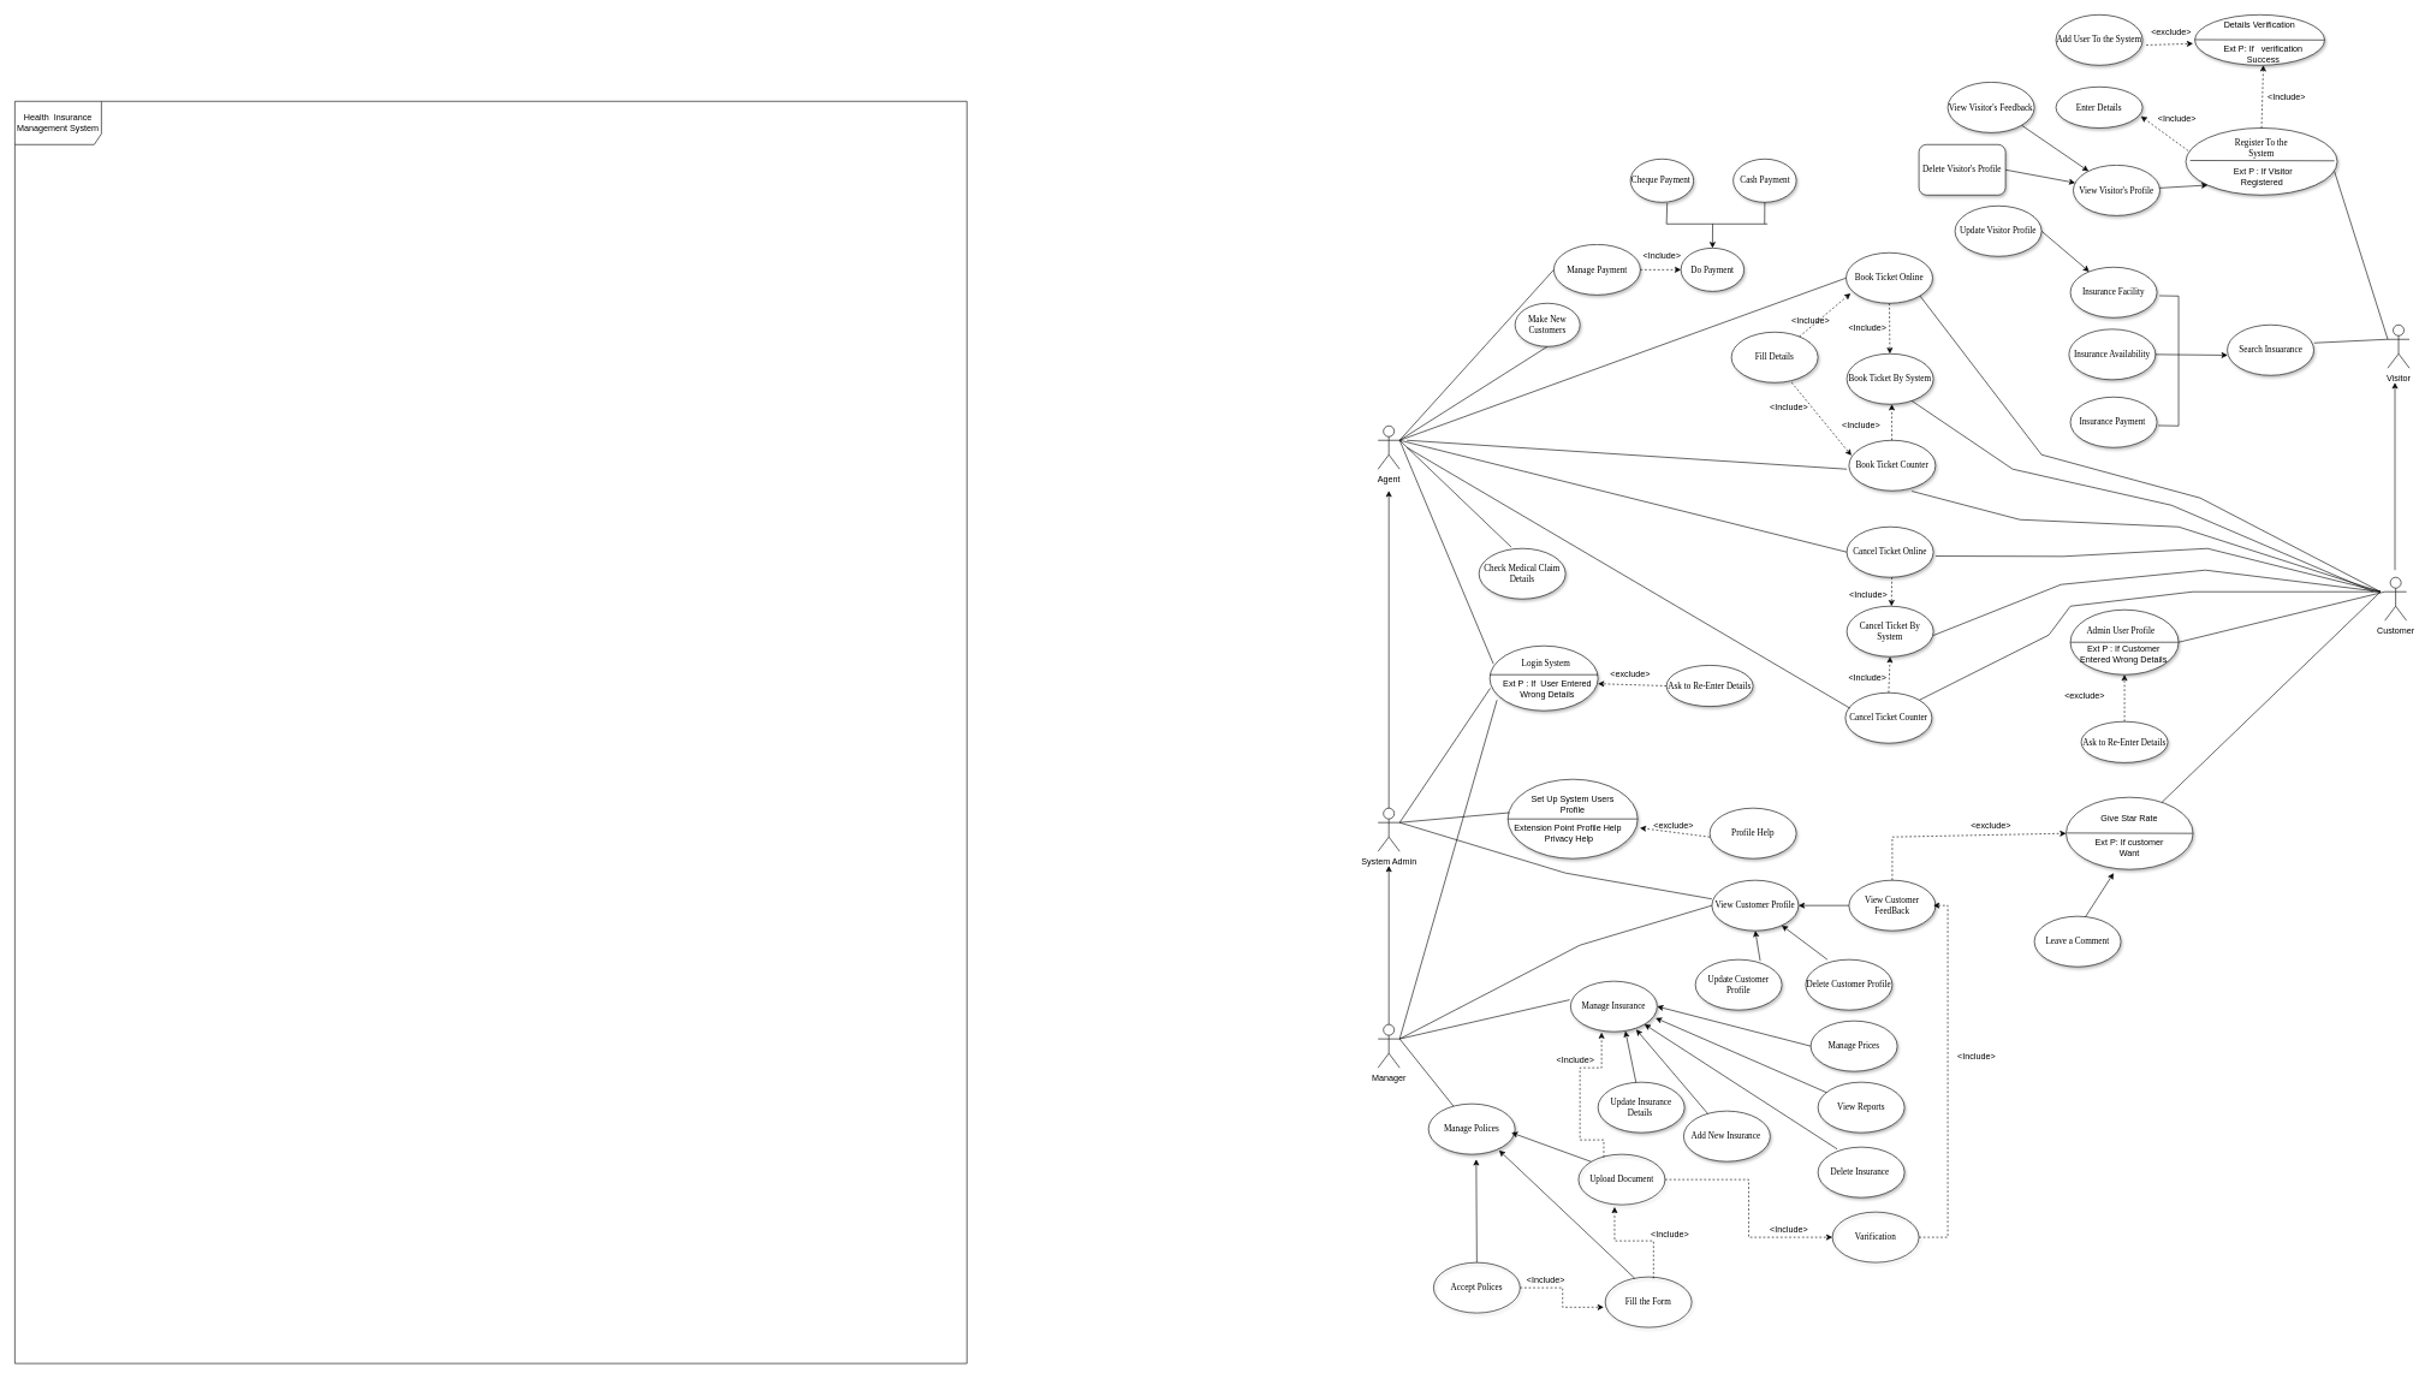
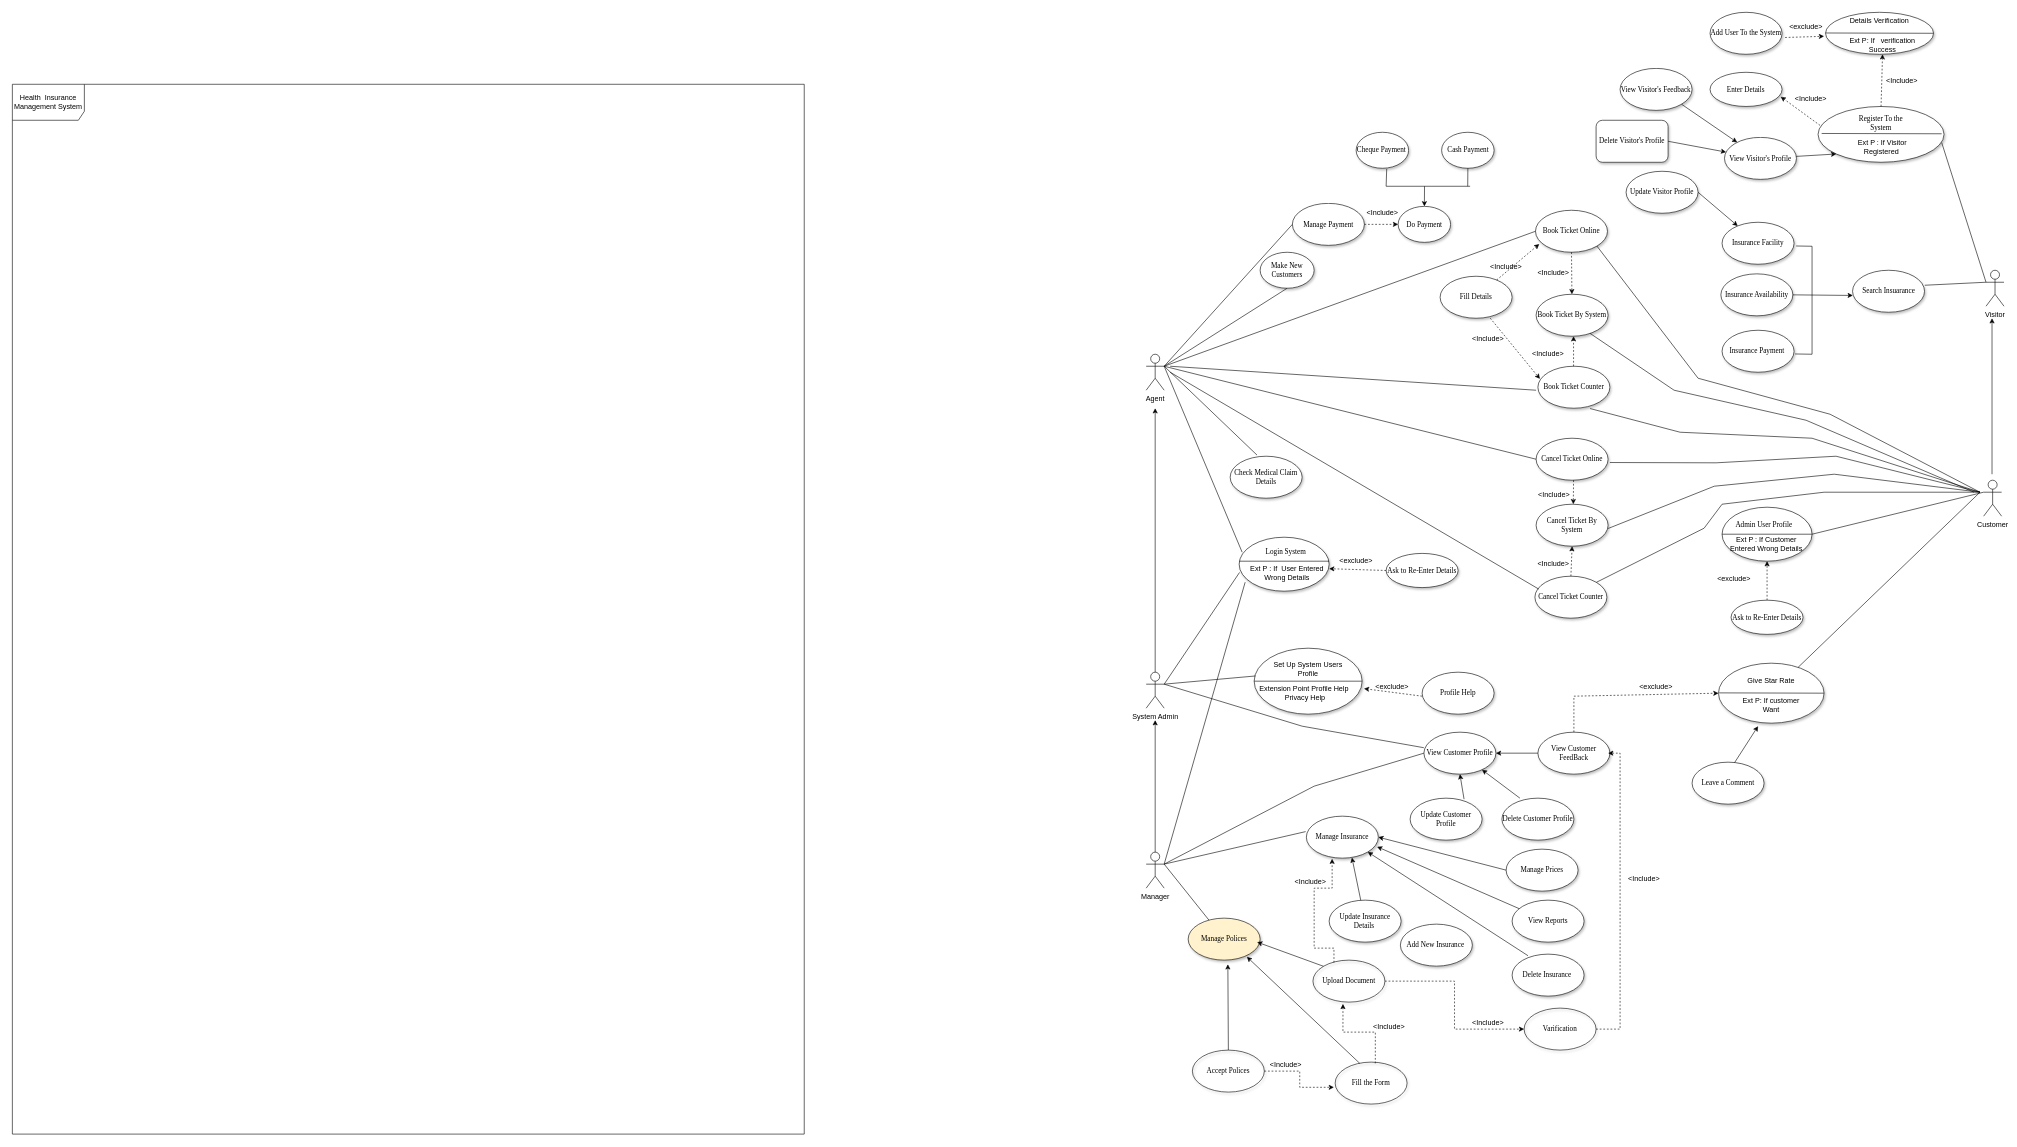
- <mxCell id="132" value="" style="endArrow=classic;html=1;rounded=0;entryX=0.758;entryY=0.957;entryDx=0;entryDy=0;entryPerimeter=0;" parent="1" source="129" target="78" edge="1"><mxGeometry width="50" height="50" relative="1" as="geometry"><mxPoint x="2177.558" y="1450.328" as="sourcePoint" /><mxPoint x="2207.442" y="1429.672" as="targetPoint" /></mxGeometry></mxCell>
- <mxCell id="79" value="Manage Polices" style="ellipse;whiteSpace=wrap;html=1;rounded=0;shadow=1;comic=0;labelBackgroundColor=none;strokeWidth=1;fontFamily=Verdana;fontSize=12;align=center;" parent="1" vertex="1"><mxGeometry x="1980" y="1530" width="120" height="70" as="geometry" /></mxCell>
+ <mxCell id="79" value="Manage Polices" style="ellipse;whiteSpace=wrap;html=1;rounded=0;shadow=1;comic=0;labelBackgroundColor=none;strokeWidth=1;fontFamily=Verdana;fontSize=12;align=center;fillColor=#fff2cc;" parent="1" vertex="1"><mxGeometry x="1980" y="1530" width="120" height="70" as="geometry" /></mxCell>
